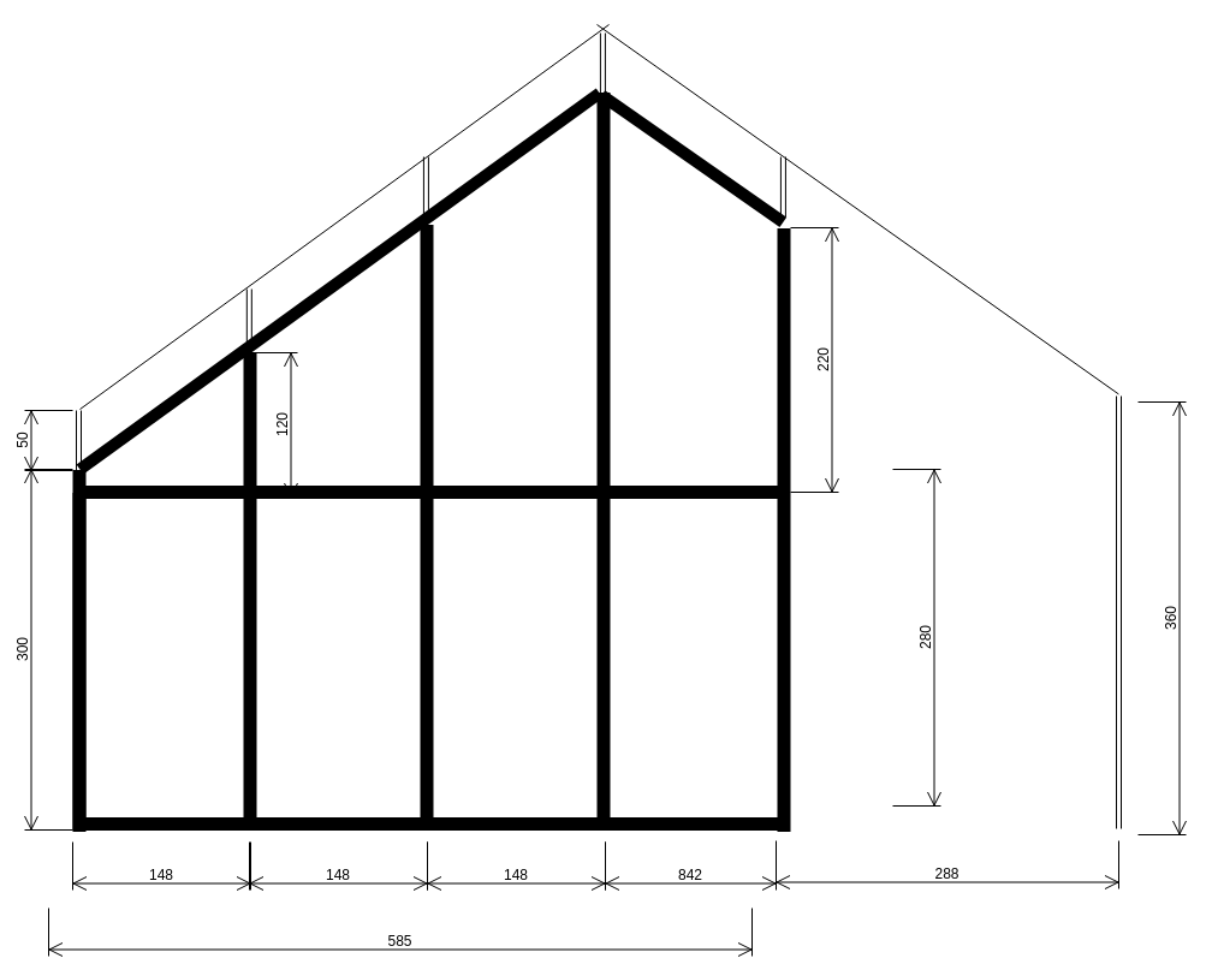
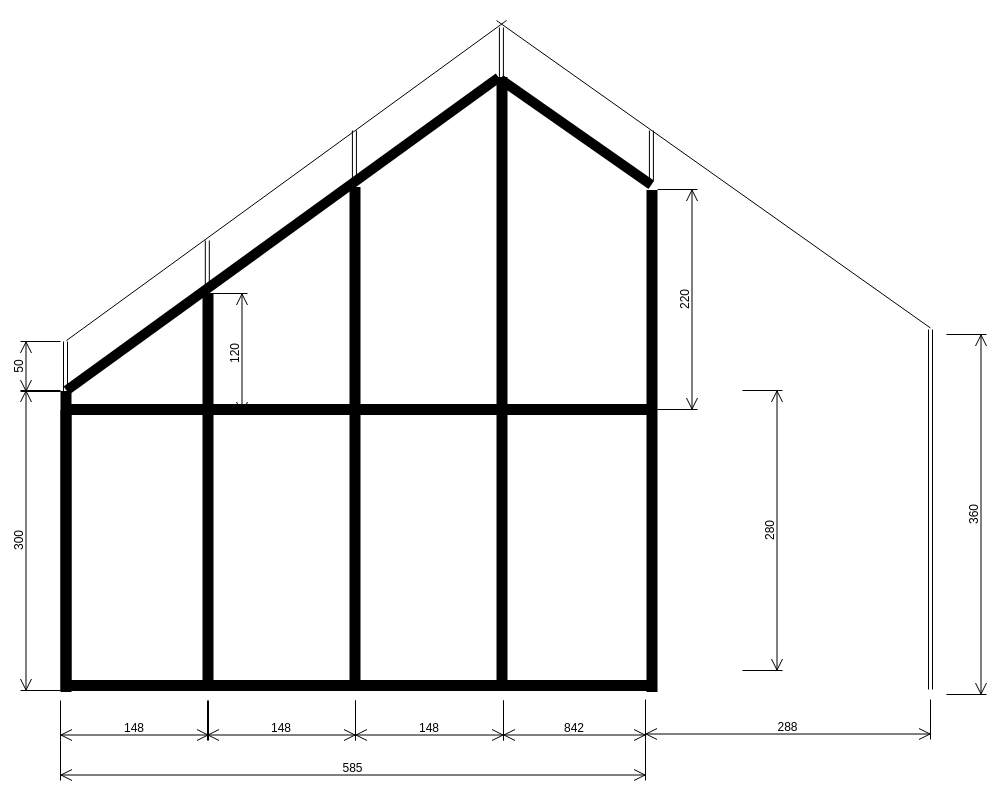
- <mxCell id="17" value="585" style="shape=dimension;whiteSpace=wrap;html=1;align=center;points=[];verticalAlign=bottom;spacingBottom=3;labelBackgroundColor=none;" parent="1" vertex="1"><mxGeometry x="40" y="755" width="585" height="40" as="geometry" /></mxCell>
+ <mxCell id="17" value="585" style="shape=dimension;whiteSpace=wrap;html=1;align=center;points=[];verticalAlign=bottom;spacingBottom=3;labelBackgroundColor=none;" parent="1" vertex="1"><mxGeometry x="60" y="740" width="585" height="40" as="geometry" /></mxCell>
